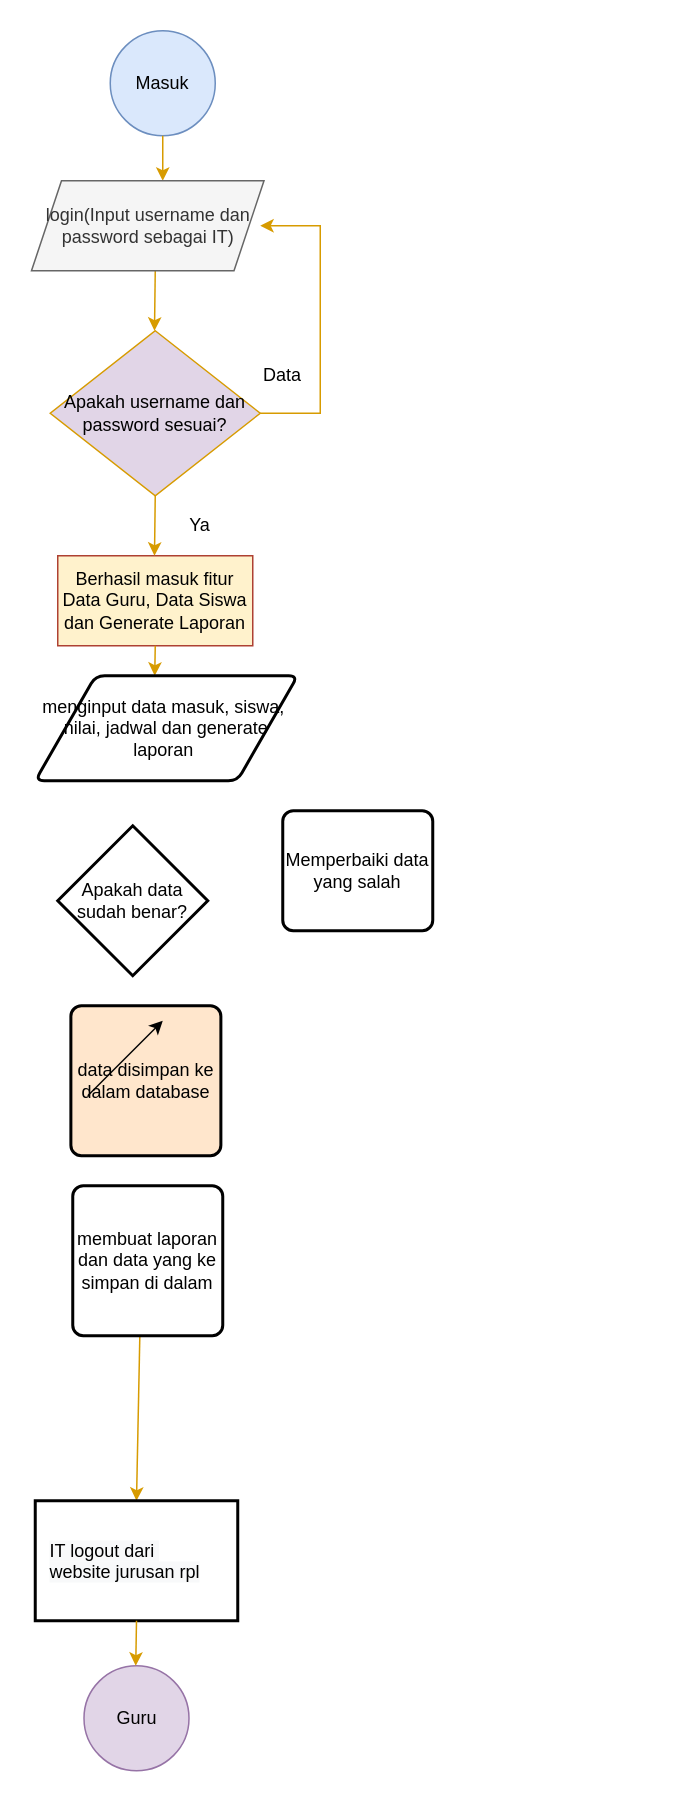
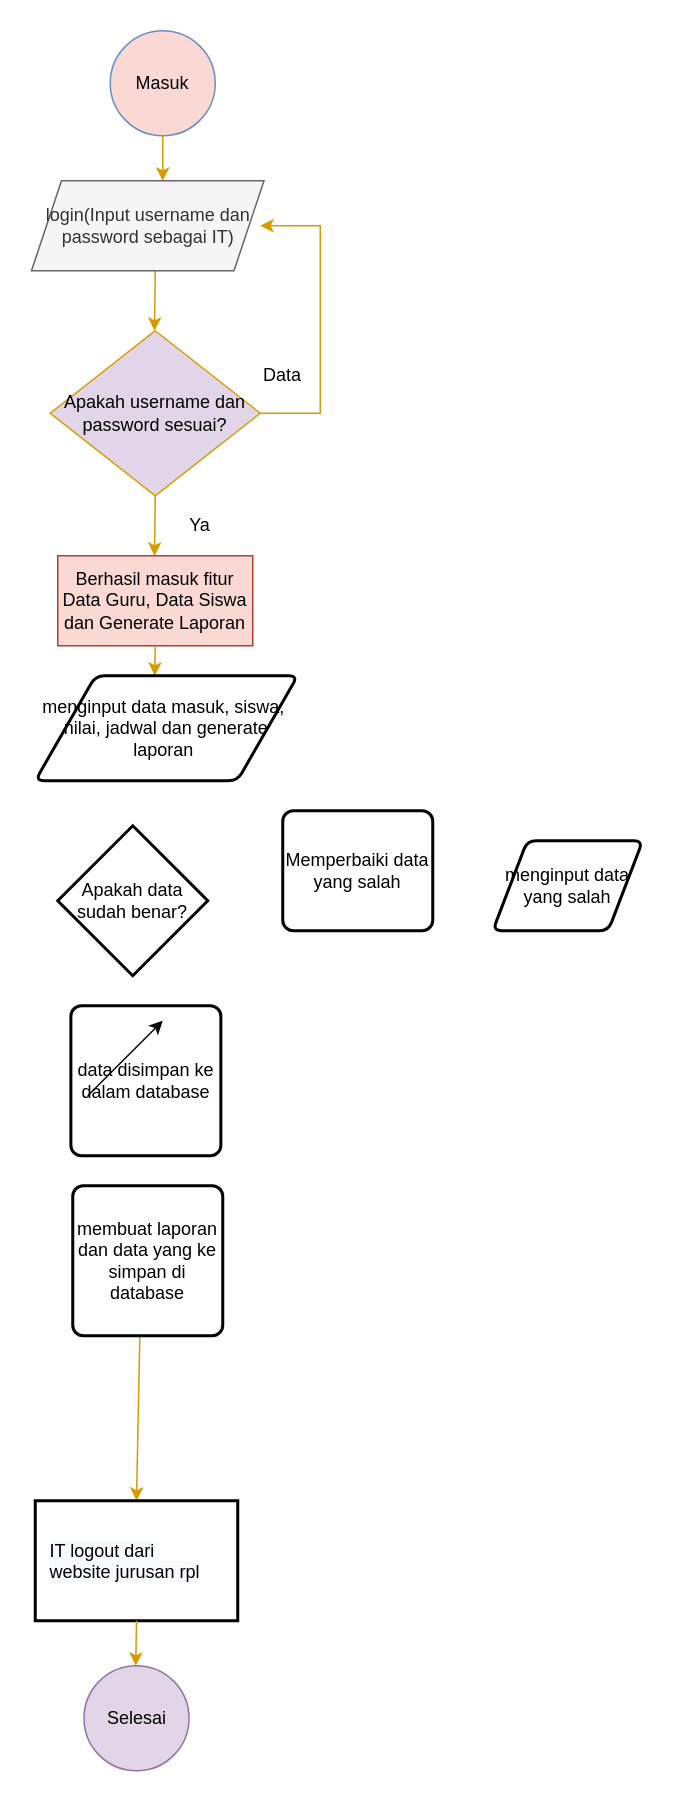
- <mxCell id="2" value="Masuk" style="ellipse;whiteSpace=wrap;html=1;aspect=fixed;fillColor=#dae8fc;strokeColor=#6c8ebf;" parent="1" vertex="1"><mxGeometry x="73" y="20" width="70" height="70" as="geometry" /></mxCell>
+ <mxCell id="2" value="Masuk" style="ellipse;whiteSpace=wrap;html=1;aspect=fixed;fillColor=#fad9d5;strokeColor=#6c8ebf;" parent="1" vertex="1"><mxGeometry x="73" y="20" width="70" height="70" as="geometry" /></mxCell>
- <mxCell id="7" value="Berhasil masuk fitur Data Guru, Data Siswa dan Generate Laporan" style="rounded=0;whiteSpace=wrap;html=1;fillColor=#fff2cc;strokeColor=#ae4132;" parent="1" vertex="1"><mxGeometry x="38" y="370" width="130" height="60" as="geometry" /></mxCell>
+ <mxCell id="7" value="Berhasil masuk fitur Data Guru, Data Siswa dan Generate Laporan" style="rounded=0;whiteSpace=wrap;html=1;fillColor=#fad9d5;strokeColor=#ae4132;" parent="1" vertex="1"><mxGeometry x="38" y="370" width="130" height="60" as="geometry" /></mxCell>
+ <mxCell id="19" value="menginput data yang salah" style="shape=parallelogram;html=1;strokeWidth=2;perimeter=parallelogramPerimeter;whiteSpace=wrap;rounded=1;arcSize=12;size=0.23;" parent="1" vertex="1"><mxGeometry x="328" y="560" width="100" height="60" as="geometry" /></mxCell>
- <mxCell id="22" value="data disimpan ke dalam database" style="rounded=1;whiteSpace=wrap;html=1;absoluteArcSize=1;arcSize=14;strokeWidth=2;fillColor=#ffe6cc;" parent="1" vertex="1"><mxGeometry x="46.75" y="670" width="100" height="100" as="geometry" /></mxCell>
+ <mxCell id="22" value="data disimpan ke dalam database" style="rounded=1;whiteSpace=wrap;html=1;absoluteArcSize=1;arcSize=14;strokeWidth=2;" parent="1" vertex="1"><mxGeometry x="46.75" y="670" width="100" height="100" as="geometry" /></mxCell>
- <mxCell id="23" value="membuat laporan dan data yang ke simpan di dalam" style="rounded=1;whiteSpace=wrap;html=1;absoluteArcSize=1;arcSize=14;strokeWidth=2;" parent="1" vertex="1"><mxGeometry x="48" y="790" width="100" height="100" as="geometry" /></mxCell>
+ <mxCell id="23" value="membuat laporan dan data yang ke simpan di database" style="rounded=1;whiteSpace=wrap;html=1;absoluteArcSize=1;arcSize=14;strokeWidth=2;" parent="1" vertex="1"><mxGeometry x="48" y="790" width="100" height="100" as="geometry" /></mxCell>
- <mxCell id="11" value="Guru" style="ellipse;whiteSpace=wrap;html=1;aspect=fixed;fillColor=#e1d5e7;strokeColor=#9673a6;" parent="1" vertex="1"><mxGeometry x="55.5" y="1110" width="70" height="70" as="geometry" /></mxCell>
+ <mxCell id="11" value="Selesai" style="ellipse;whiteSpace=wrap;html=1;aspect=fixed;fillColor=#e1d5e7;strokeColor=#9673a6;" parent="1" vertex="1"><mxGeometry x="55.5" y="1110" width="70" height="70" as="geometry" /></mxCell>
